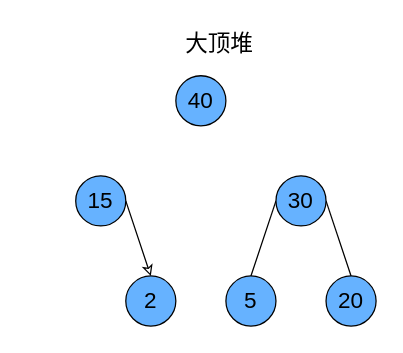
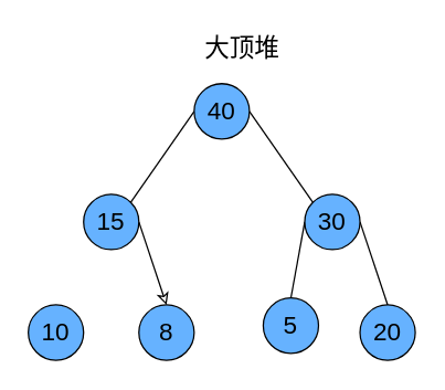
+ <mxCell id="2" style="edgeStyle=none;html=1;exitX=0;exitY=0.5;exitDx=0;exitDy=0;entryX=1;entryY=0;entryDx=0;entryDy=0;endArrow=none;endFill=0;" edge="1" parent="1" source="4" target="6"><mxGeometry relative="1" as="geometry" /></mxCell>
+ <mxCell id="3" style="edgeStyle=none;html=1;exitX=1;exitY=0.5;exitDx=0;exitDy=0;entryX=0;entryY=0;entryDx=0;entryDy=0;endArrow=none;endFill=0;" edge="1" parent="1" source="4" target="11"><mxGeometry relative="1" as="geometry" /></mxCell>
+ <mxCell id="8" value="&lt;font style=&quot;color: rgb(0, 0, 0); font-size: 18px;&quot;&gt;10&lt;/font&gt;" style="ellipse;whiteSpace=wrap;html=1;aspect=fixed;fillColor=#66B2FF;" vertex="1" parent="1"><mxGeometry x="20" y="220" width="40" height="40" as="geometry" /></mxCell>
- <mxCell id="7" value="&lt;font style=&quot;color: rgb(0, 0, 0); font-size: 18px;&quot;&gt;2&lt;/font&gt;" style="ellipse;whiteSpace=wrap;html=1;aspect=fixed;fillColor=#66B2FF;" vertex="1" parent="1"><mxGeometry x="100" y="220" width="40" height="40" as="geometry" /></mxCell>
+ <mxCell id="7" value="&lt;font style=&quot;color: rgb(0, 0, 0); font-size: 18px;&quot;&gt;8&lt;/font&gt;" style="ellipse;whiteSpace=wrap;html=1;aspect=fixed;fillColor=#66B2FF;" vertex="1" parent="1"><mxGeometry x="100" y="220" width="40" height="40" as="geometry" /></mxCell>
- <mxCell id="13" value="&lt;font style=&quot;color: rgb(0, 0, 0); font-size: 18px;&quot;&gt;5&lt;/font&gt;" style="ellipse;whiteSpace=wrap;html=1;aspect=fixed;fillColor=#66B2FF;" vertex="1" parent="1"><mxGeometry x="180" y="220" width="40" height="40" as="geometry" /></mxCell>
+ <mxCell id="13" value="&lt;font style=&quot;color: rgb(0, 0, 0); font-size: 18px;&quot;&gt;5&lt;/font&gt;" style="ellipse;whiteSpace=wrap;html=1;aspect=fixed;fillColor=#66B2FF;" vertex="1" parent="1"><mxGeometry x="190" y="215" width="40" height="40" as="geometry" /></mxCell>
